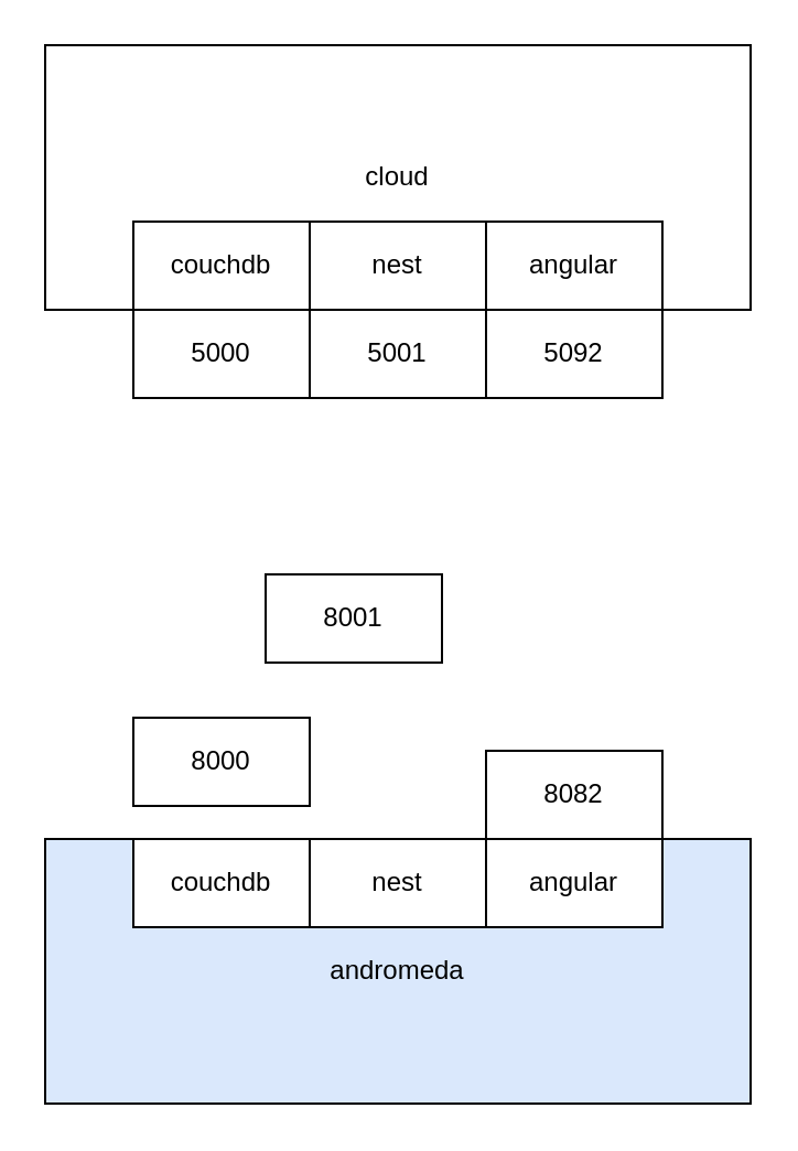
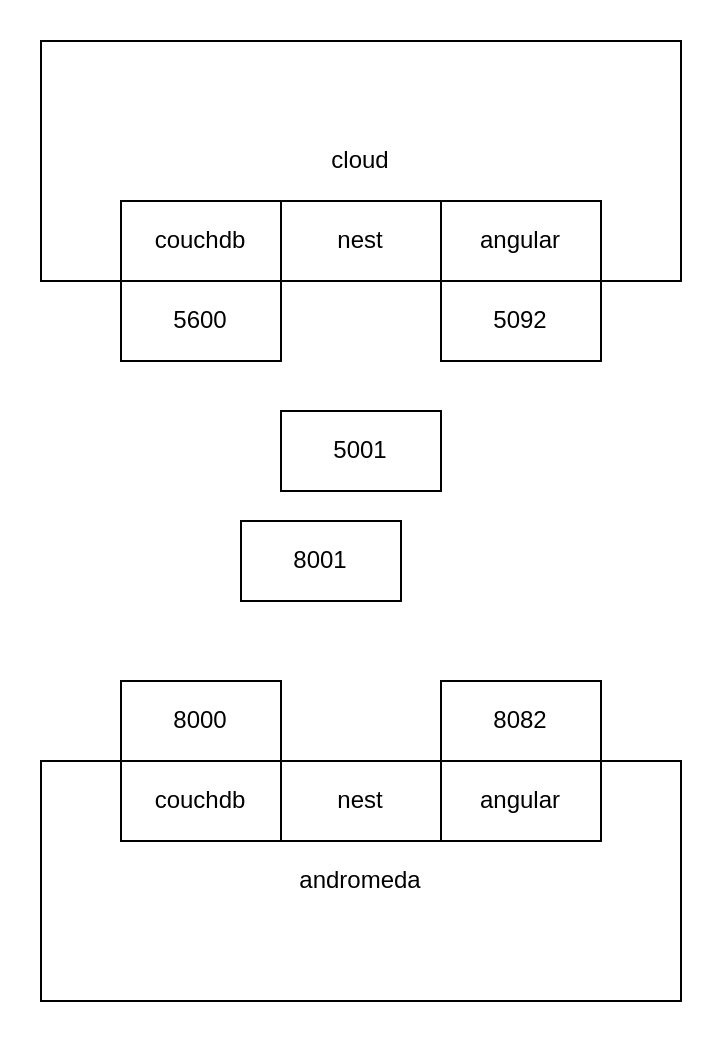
- <mxCell id="3" value="5000" style="rounded=0;whiteSpace=wrap;html=1;" vertex="1" parent="1"><mxGeometry x="60" y="140" width="80" height="40" as="geometry" /></mxCell>
+ <mxCell id="3" value="5600" style="rounded=0;whiteSpace=wrap;html=1;" vertex="1" parent="1"><mxGeometry x="60" y="140" width="80" height="40" as="geometry" /></mxCell>
- <mxCell id="6" value="5001" style="rounded=0;whiteSpace=wrap;html=1;" vertex="1" parent="1"><mxGeometry x="140" y="140" width="80" height="40" as="geometry" /></mxCell>
+ <mxCell id="6" value="5001" style="rounded=0;whiteSpace=wrap;html=1;" vertex="1" parent="1"><mxGeometry x="140" y="205" width="80" height="40" as="geometry" /></mxCell>
- <mxCell id="8" value="8000" style="rounded=0;whiteSpace=wrap;html=1;" vertex="1" parent="1"><mxGeometry x="60" y="325" width="80" height="40" as="geometry" /></mxCell>
+ <mxCell id="8" value="8000" style="rounded=0;whiteSpace=wrap;html=1;" vertex="1" parent="1"><mxGeometry x="60" y="340" width="80" height="40" as="geometry" /></mxCell>
- <mxCell id="7" value="andromeda" style="rounded=0;whiteSpace=wrap;html=1;fillColor=#dae8fc;" vertex="1" parent="1"><mxGeometry x="20" y="380" width="320" height="120" as="geometry" /></mxCell>
+ <mxCell id="7" value="andromeda" style="rounded=0;whiteSpace=wrap;html=1;" vertex="1" parent="1"><mxGeometry x="20" y="380" width="320" height="120" as="geometry" /></mxCell>
